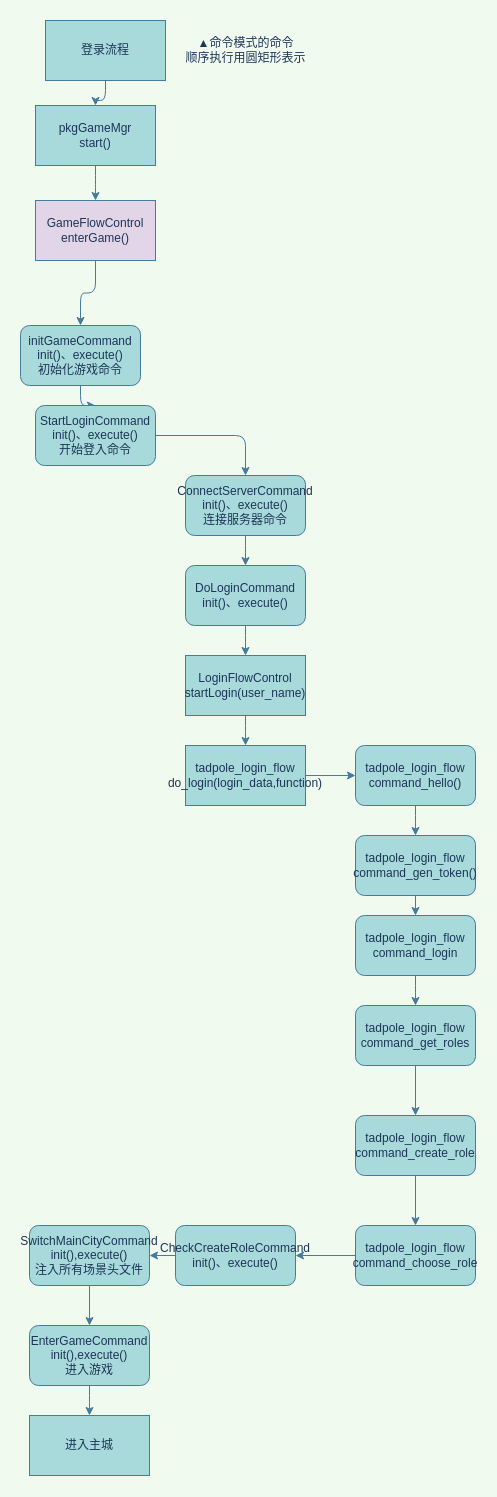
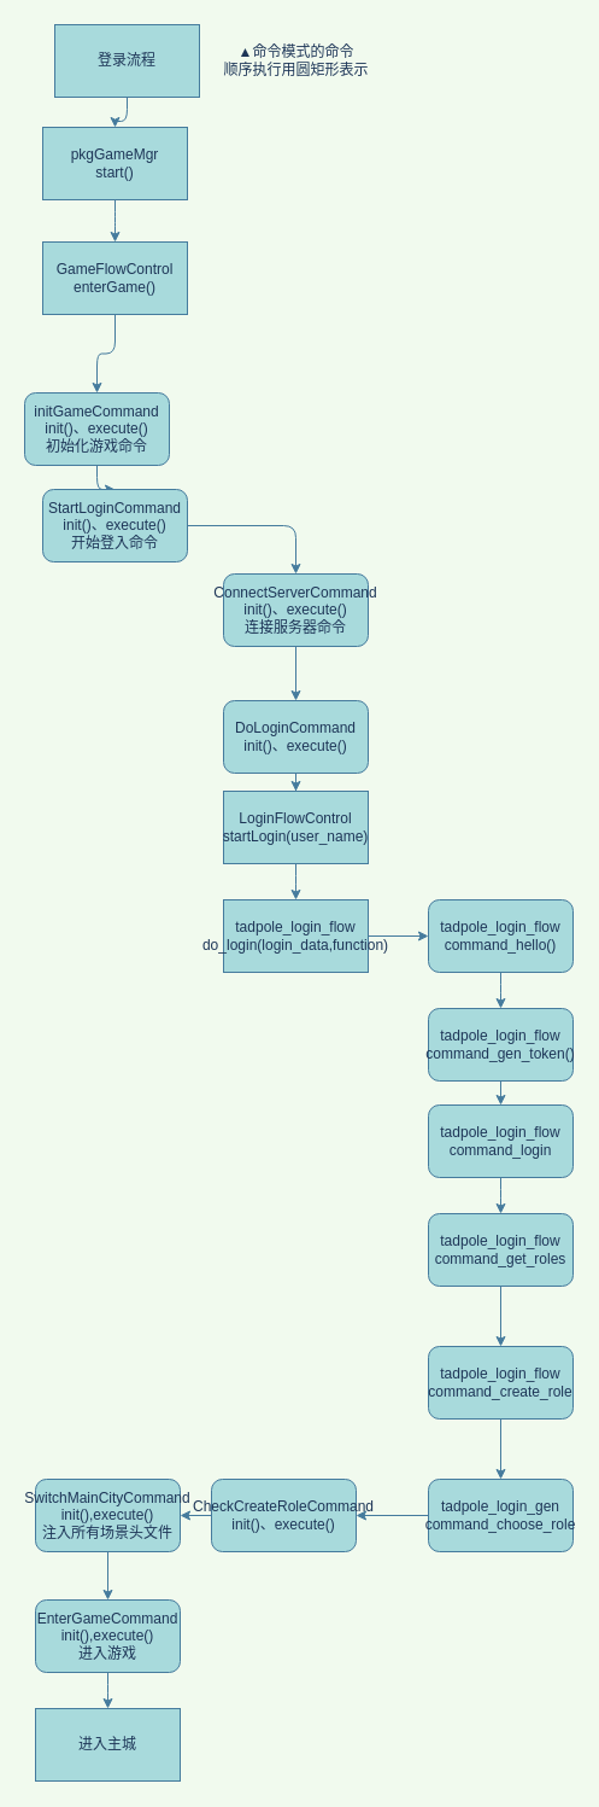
- <mxCell id="7" value="GameFlowControl&lt;br&gt;enterGame()" style="rounded=0;whiteSpace=wrap;html=1;sketch=0;fontColor=#1D3557;strokeColor=#457B9D;fillColor=#e1d5e7;" vertex="1" parent="1"><mxGeometry x="35" y="200" width="120" height="60" as="geometry" /></mxCell>
+ <mxCell id="7" value="GameFlowControl&lt;br&gt;enterGame()" style="rounded=0;whiteSpace=wrap;html=1;sketch=0;fontColor=#1D3557;strokeColor=#457B9D;fillColor=#A8DADC;" vertex="1" parent="1"><mxGeometry x="35" y="200" width="120" height="60" as="geometry" /></mxCell>
- <mxCell id="16" value="DoLoginCommand&lt;br&gt;init()、execute()&lt;br&gt;" style="rounded=1;whiteSpace=wrap;html=1;sketch=0;fontColor=#1D3557;strokeColor=#457B9D;fillColor=#A8DADC;" vertex="1" parent="1"><mxGeometry x="185" y="565" width="120" height="60" as="geometry" /></mxCell>
+ <mxCell id="16" value="DoLoginCommand&lt;br&gt;init()、execute()&lt;br&gt;" style="rounded=1;whiteSpace=wrap;html=1;sketch=0;fontColor=#1D3557;strokeColor=#457B9D;fillColor=#A8DADC;" vertex="1" parent="1"><mxGeometry x="185" y="580" width="120" height="60" as="geometry" /></mxCell>
- <mxCell id="32" value="tadpole_login_flow&lt;br&gt;command_choose_role" style="rounded=1;whiteSpace=wrap;html=1;sketch=0;fontColor=#1D3557;strokeColor=#457B9D;fillColor=#A8DADC;" vertex="1" parent="1"><mxGeometry x="355" y="1225" width="120" height="60" as="geometry" /></mxCell>
+ <mxCell id="32" value="tadpole_login_gen&lt;br&gt;command_choose_role" style="rounded=1;whiteSpace=wrap;html=1;sketch=0;fontColor=#1D3557;strokeColor=#457B9D;fillColor=#A8DADC;" vertex="1" parent="1"><mxGeometry x="355" y="1225" width="120" height="60" as="geometry" /></mxCell>
